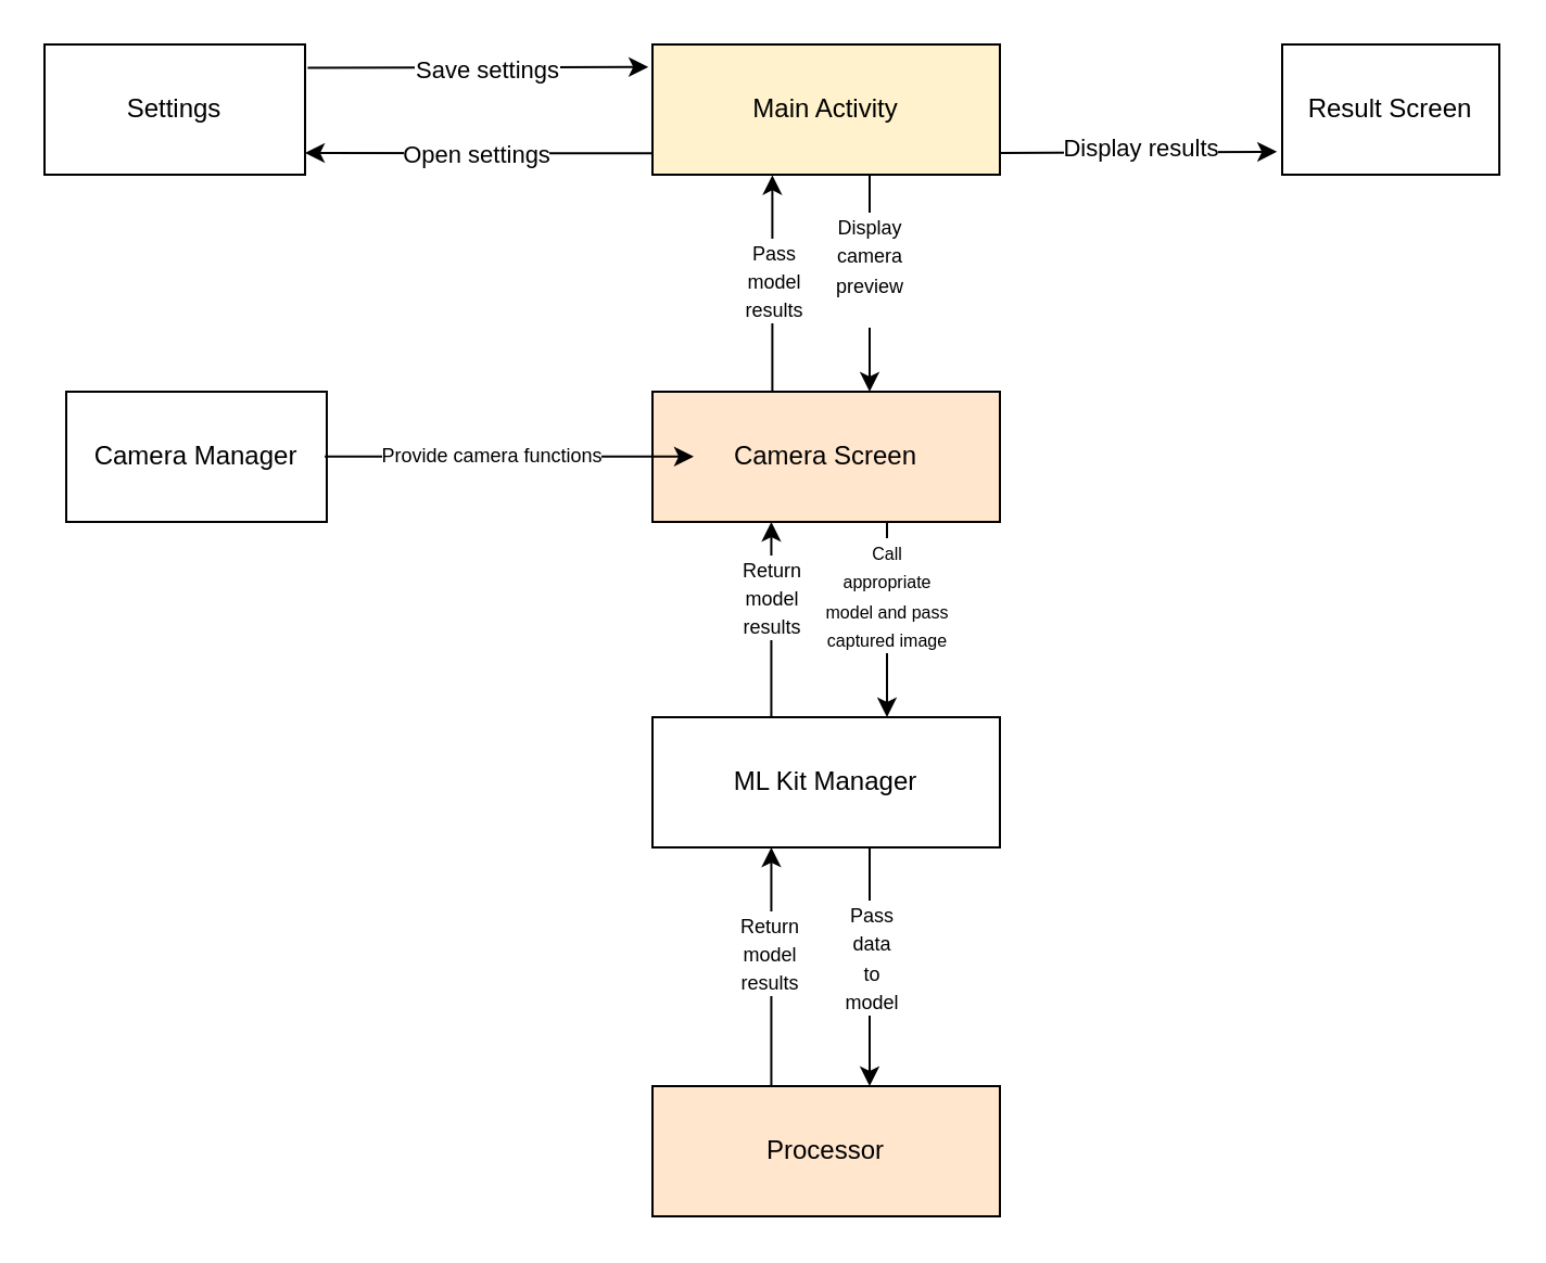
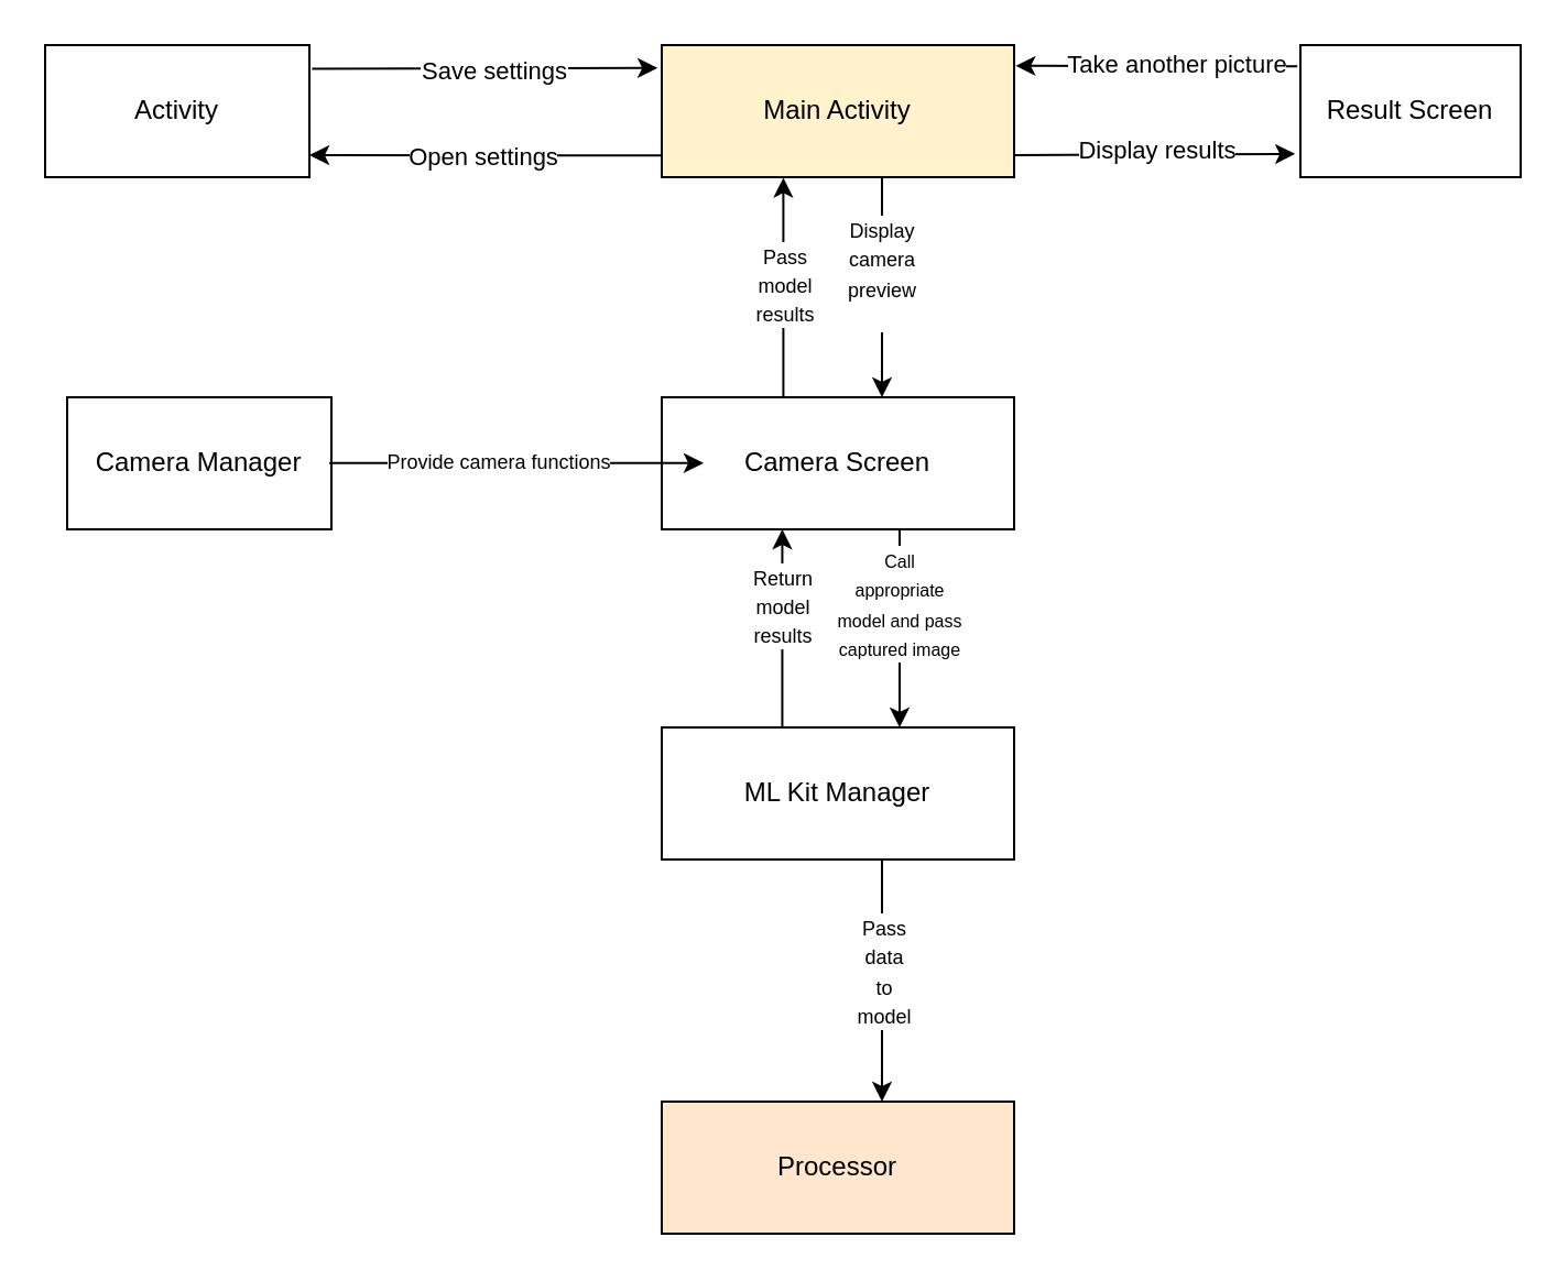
+ <mxCell id="11" value="" style="endArrow=classic;html=1;rounded=0;entryX=1.004;entryY=0.157;entryDx=0;entryDy=0;entryPerimeter=0;exitX=-0.014;exitY=0.161;exitDx=0;exitDy=0;exitPerimeter=0;" edge="1" parent="1" source="5" target="2"><mxGeometry width="50" height="50" relative="1" as="geometry"><mxPoint x="320" y="240" as="sourcePoint" /><mxPoint x="370" y="190" as="targetPoint" /></mxGeometry></mxCell>
+ <mxCell id="12" value="Take another picture" style="edgeLabel;html=1;align=center;verticalAlign=middle;resizable=0;points=[];" vertex="1" connectable="0" parent="11"><mxGeometry x="0.219" y="-1" relative="1" as="geometry"><mxPoint x="23" as="offset" /></mxGeometry></mxCell>
- <mxCell id="8" value="Settings" style="rounded=0;whiteSpace=wrap;html=1;" vertex="1" parent="1"><mxGeometry x="20" y="20" width="120" height="60" as="geometry" /></mxCell>
+ <mxCell id="8" value="Activity" style="rounded=0;whiteSpace=wrap;html=1;" vertex="1" parent="1"><mxGeometry x="20" y="20" width="120" height="60" as="geometry" /></mxCell>
- <mxCell id="3" value="Camera Screen" style="rounded=0;whiteSpace=wrap;html=1;fillColor=#ffe6cc;" vertex="1" parent="1"><mxGeometry x="300" y="180" width="160" height="60" as="geometry" /></mxCell>
+ <mxCell id="3" value="Camera Screen" style="rounded=0;whiteSpace=wrap;html=1;" vertex="1" parent="1"><mxGeometry x="300" y="180" width="160" height="60" as="geometry" /></mxCell>
- <mxCell id="27" value="" style="endArrow=classic;html=1;rounded=0;exitX=0.342;exitY=0;exitDx=0;exitDy=0;exitPerimeter=0;entryX=0.342;entryY=1;entryDx=0;entryDy=0;entryPerimeter=0;" edge="1" parent="1" source="7" target="6"><mxGeometry width="50" height="50" relative="1" as="geometry"><mxPoint x="340" y="450" as="sourcePoint" /><mxPoint x="390" y="400" as="targetPoint" /></mxGeometry></mxCell>
- <mxCell id="28" value="&lt;font style=&quot;font-size: 9px;&quot;&gt;Return &lt;br&gt;model &lt;br&gt;results&lt;/font&gt;" style="edgeLabel;html=1;align=center;verticalAlign=middle;resizable=0;points=[];" vertex="1" connectable="0" parent="27"><mxGeometry x="0.128" y="1" relative="1" as="geometry"><mxPoint as="offset" /></mxGeometry></mxCell>
